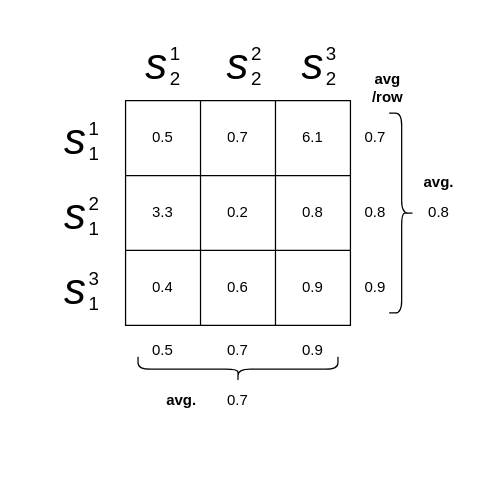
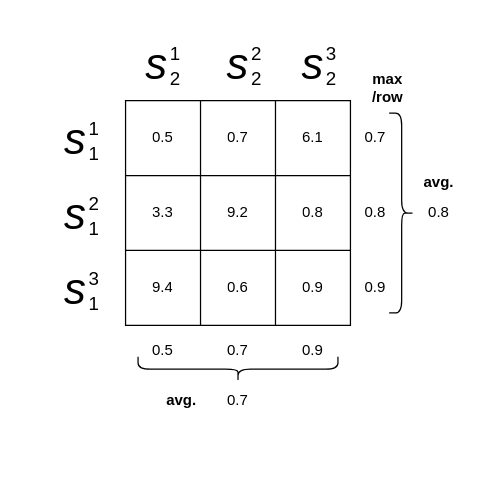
- <mxCell id="59" value="&lt;b&gt;avg /row&lt;/b&gt;" style="text;html=1;strokeColor=none;fillColor=none;align=center;verticalAlign=middle;whiteSpace=wrap;rounded=0;" vertex="1" parent="58"><mxGeometry width="40" height="40" as="geometry" /></mxCell>
+ <mxCell id="59" value="&lt;b&gt;max /row&lt;/b&gt;" style="text;html=1;strokeColor=none;fillColor=none;align=center;verticalAlign=middle;whiteSpace=wrap;rounded=0;" vertex="1" parent="58"><mxGeometry width="40" height="40" as="geometry" /></mxCell>
- <mxCell id="9" value="0.2" style="shape=partialRectangle;html=1;whiteSpace=wrap;connectable=0;fillColor=none;top=0;left=0;bottom=0;right=0;overflow=hidden;" parent="7" vertex="1"><mxGeometry x="60" width="60" height="60" as="geometry"><mxRectangle width="60" height="60" as="alternateBounds" /></mxGeometry></mxCell>
+ <mxCell id="9" value="9.2" style="shape=partialRectangle;html=1;whiteSpace=wrap;connectable=0;fillColor=none;top=0;left=0;bottom=0;right=0;overflow=hidden;" parent="7" vertex="1"><mxGeometry x="60" width="60" height="60" as="geometry"><mxRectangle width="60" height="60" as="alternateBounds" /></mxGeometry></mxCell>
- <mxCell id="12" value="0.4" style="shape=partialRectangle;html=1;whiteSpace=wrap;connectable=0;fillColor=none;top=0;left=0;bottom=0;right=0;overflow=hidden;" parent="11" vertex="1"><mxGeometry width="60" height="60" as="geometry"><mxRectangle width="60" height="60" as="alternateBounds" /></mxGeometry></mxCell>
+ <mxCell id="12" value="9.4" style="shape=partialRectangle;html=1;whiteSpace=wrap;connectable=0;fillColor=none;top=0;left=0;bottom=0;right=0;overflow=hidden;" parent="11" vertex="1"><mxGeometry width="60" height="60" as="geometry"><mxRectangle width="60" height="60" as="alternateBounds" /></mxGeometry></mxCell>
